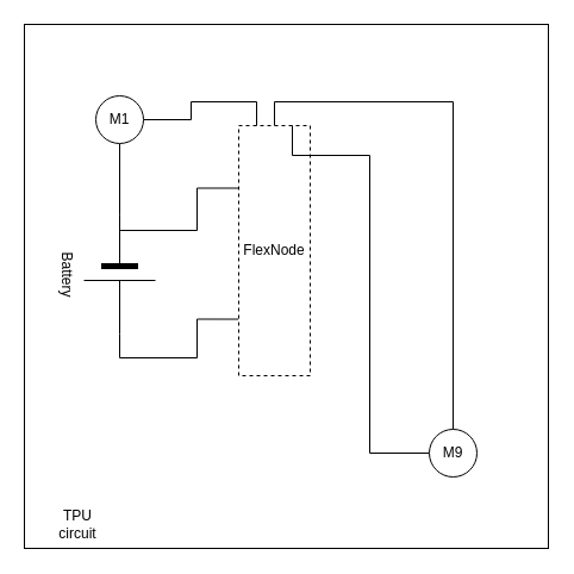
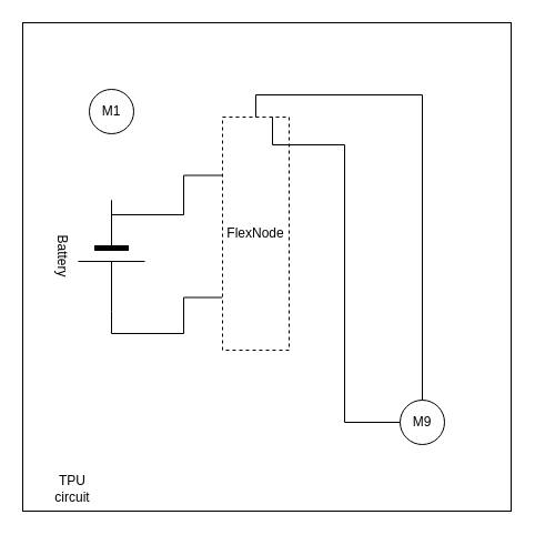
- <mxCell id="3" style="edgeStyle=orthogonalEdgeStyle;rounded=0;orthogonalLoop=1;jettySize=auto;html=1;exitX=1;exitY=0.5;exitDx=0;exitDy=0;entryX=0.25;entryY=0;entryDx=0;entryDy=0;endArrow=none;endFill=0;" edge="1" parent="1" source="5" target="9"><mxGeometry relative="1" as="geometry" /></mxCell>
- <mxCell id="4" style="edgeStyle=orthogonalEdgeStyle;rounded=0;orthogonalLoop=1;jettySize=auto;html=1;exitX=0.5;exitY=1;exitDx=0;exitDy=0;entryX=0;entryY=0.5;entryDx=0;entryDy=0;entryPerimeter=0;endArrow=none;endFill=0;" edge="1" parent="1" source="5" target="12"><mxGeometry relative="1" as="geometry" /></mxCell>
